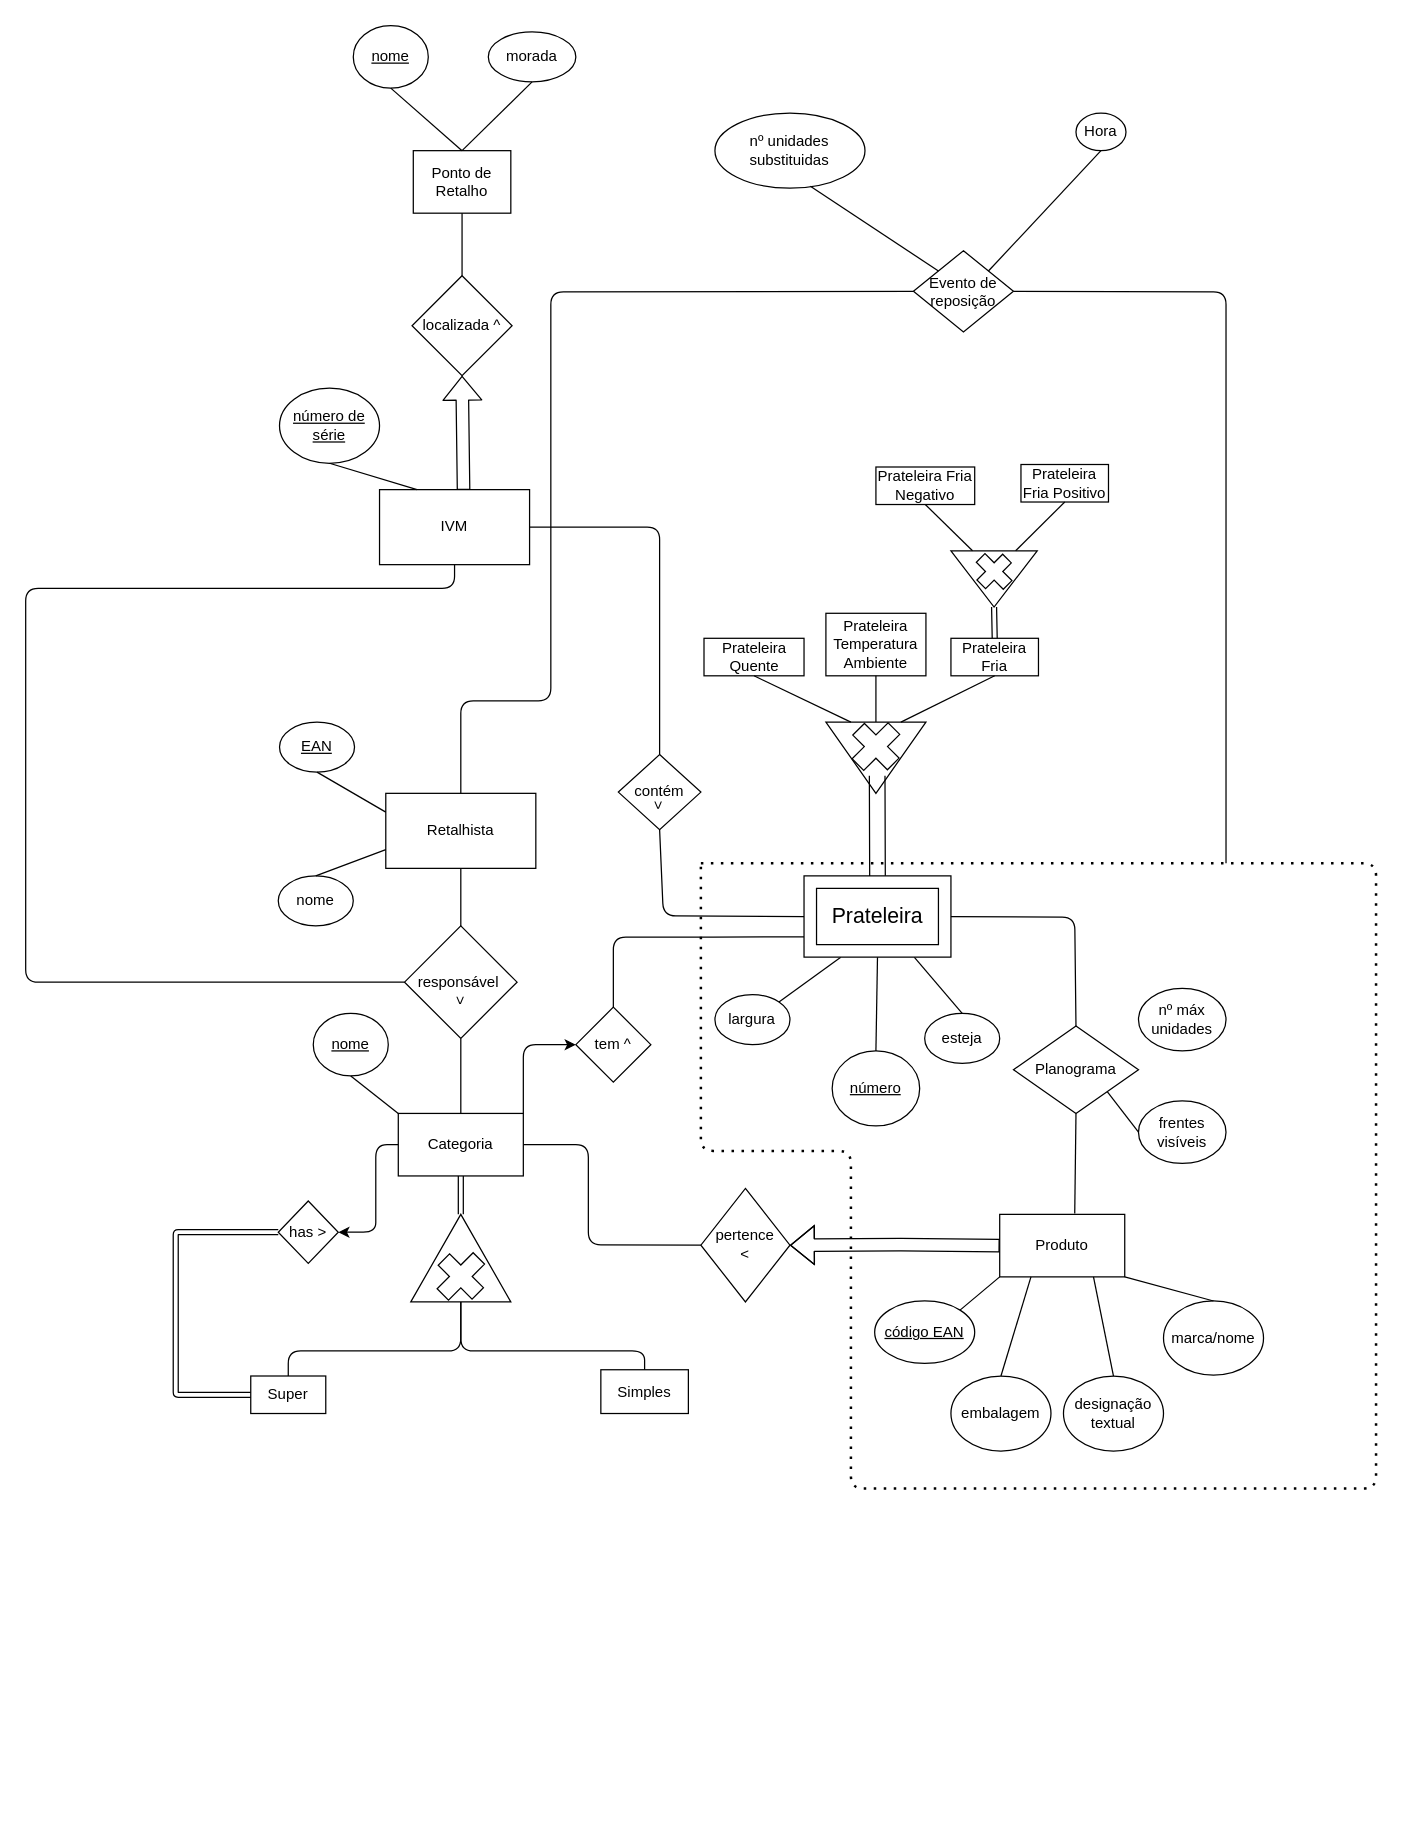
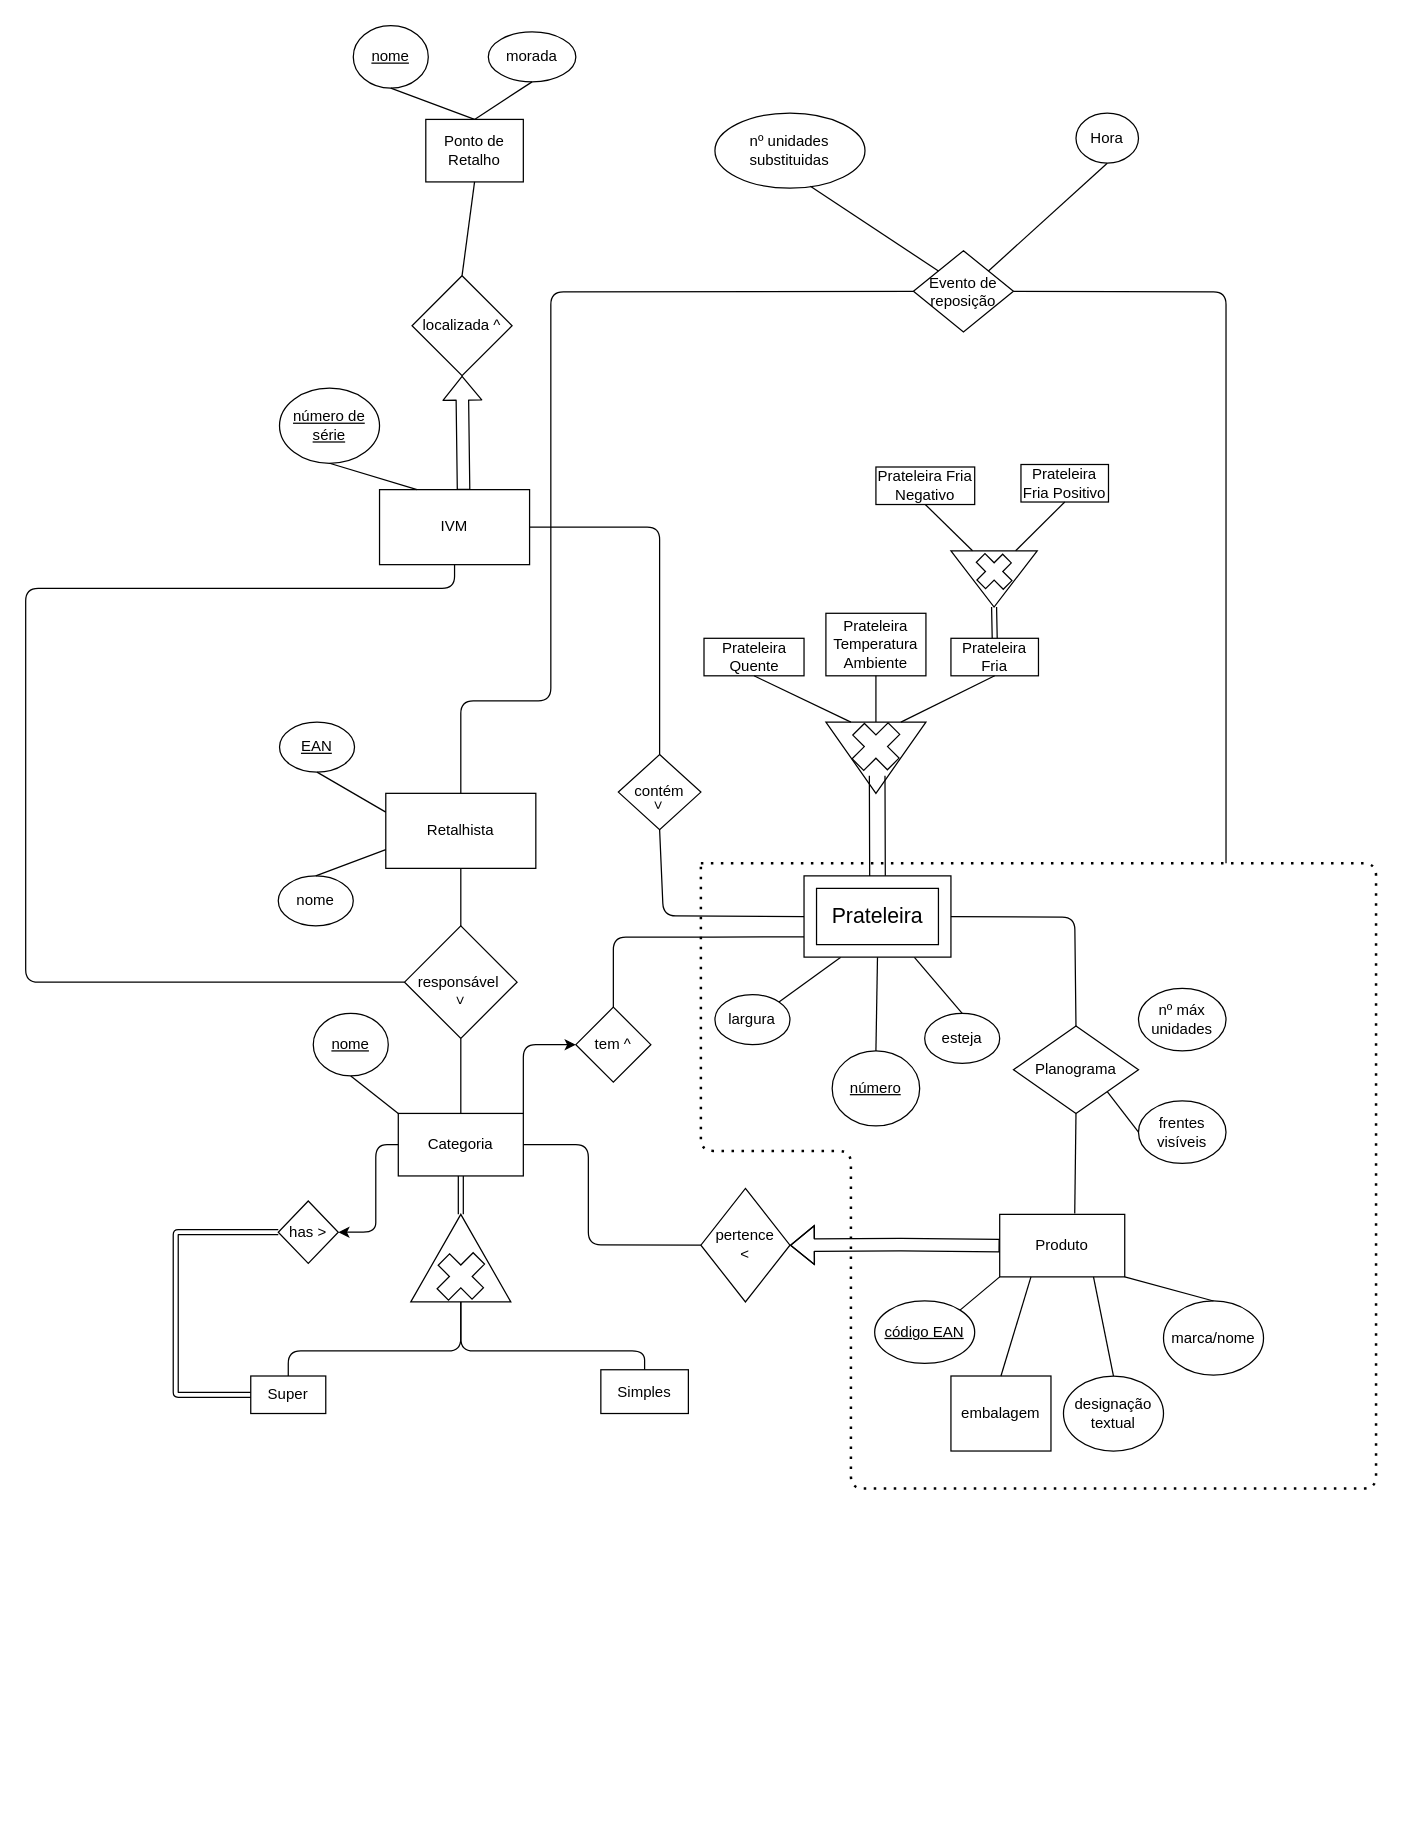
- <mxCell id="89" value="Hora" style="ellipse;whiteSpace=wrap;html=1;" parent="1" vertex="1"><mxGeometry x="860" y="90" width="40" height="30" as="geometry" /></mxCell>
+ <mxCell id="89" value="Hora" style="ellipse;whiteSpace=wrap;html=1;" parent="1" vertex="1"><mxGeometry x="860" y="90" width="50" height="40" as="geometry" /></mxCell>
- <mxCell id="71" value="Ponto de Retalho" style="rounded=0;whiteSpace=wrap;html=1;" parent="1" vertex="1"><mxGeometry x="330" y="120" width="78" height="50" as="geometry" /></mxCell>
+ <mxCell id="71" value="Ponto de Retalho" style="rounded=0;whiteSpace=wrap;html=1;" parent="1" vertex="1"><mxGeometry x="340" y="95" width="78" height="50" as="geometry" /></mxCell>
- <mxCell id="34" value="embalagem" style="ellipse;whiteSpace=wrap;html=1;" parent="1" vertex="1"><mxGeometry x="760" y="1100" width="80" height="60" as="geometry" /></mxCell>
+ <mxCell id="34" value="embalagem" style="whiteSpace=wrap;html=1;rounded=0;" parent="1" vertex="1"><mxGeometry x="760" y="1100" width="80" height="60" as="geometry" /></mxCell>
